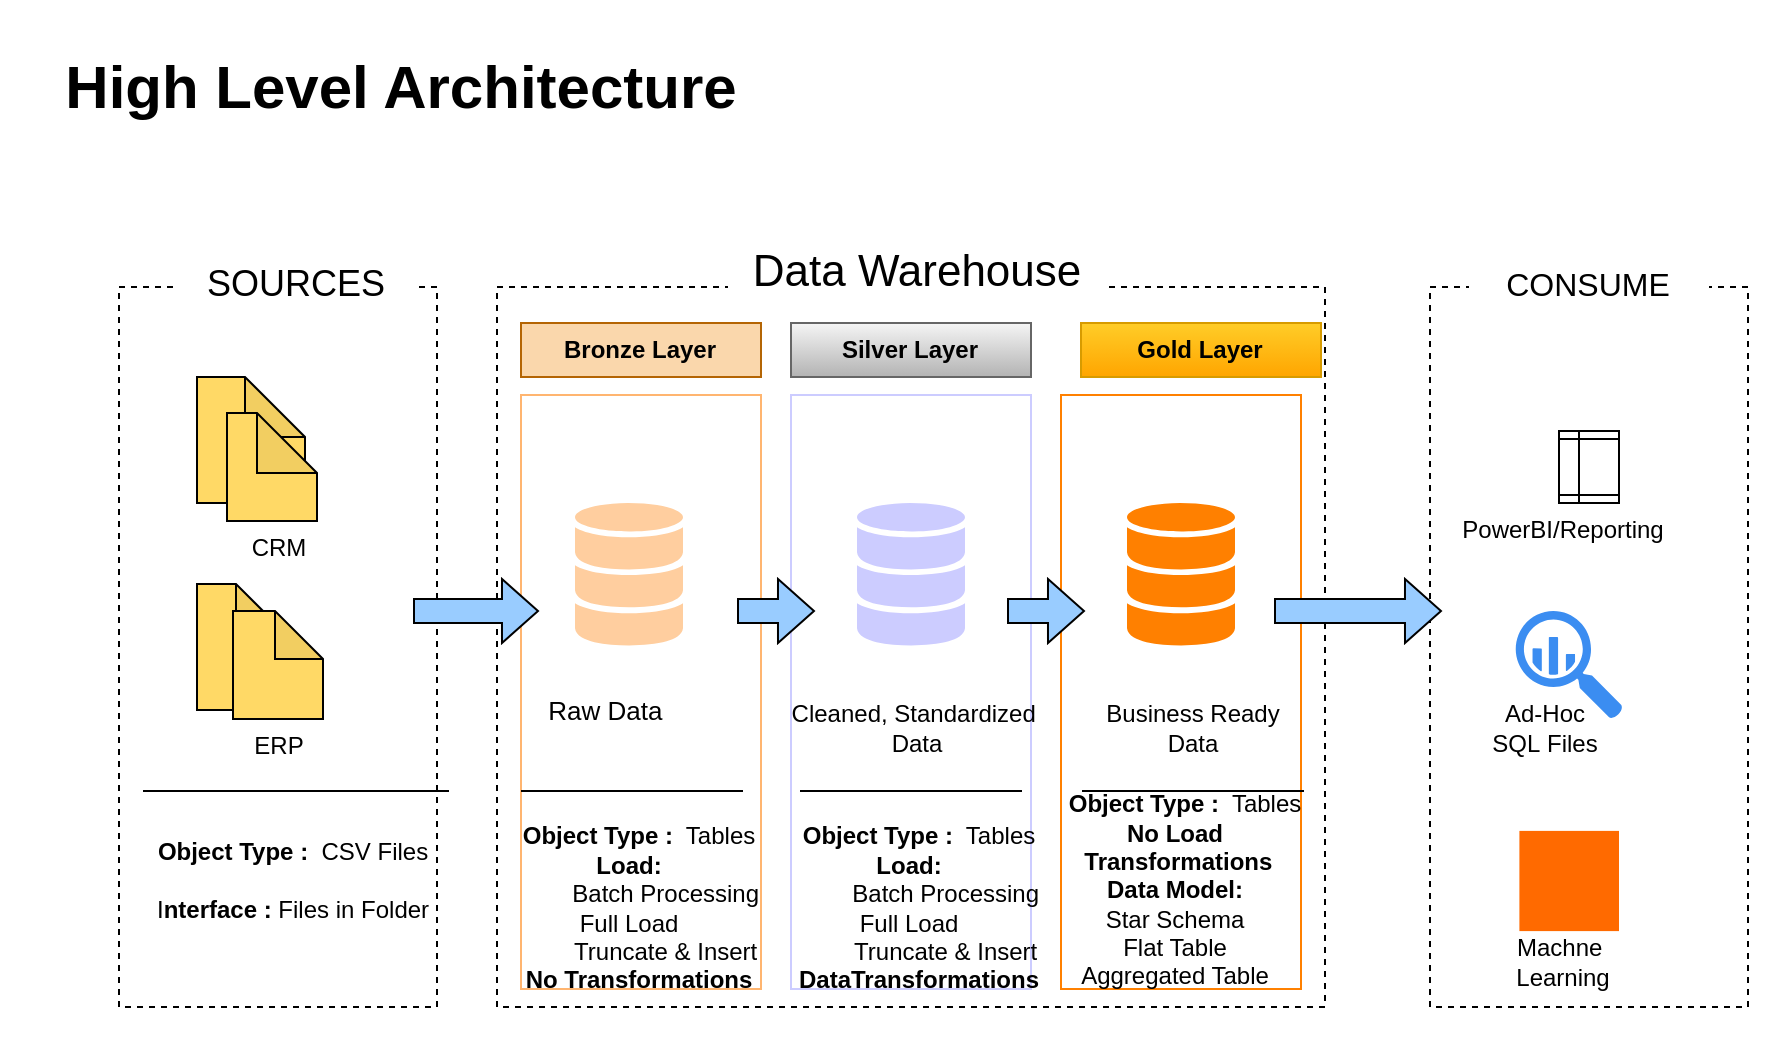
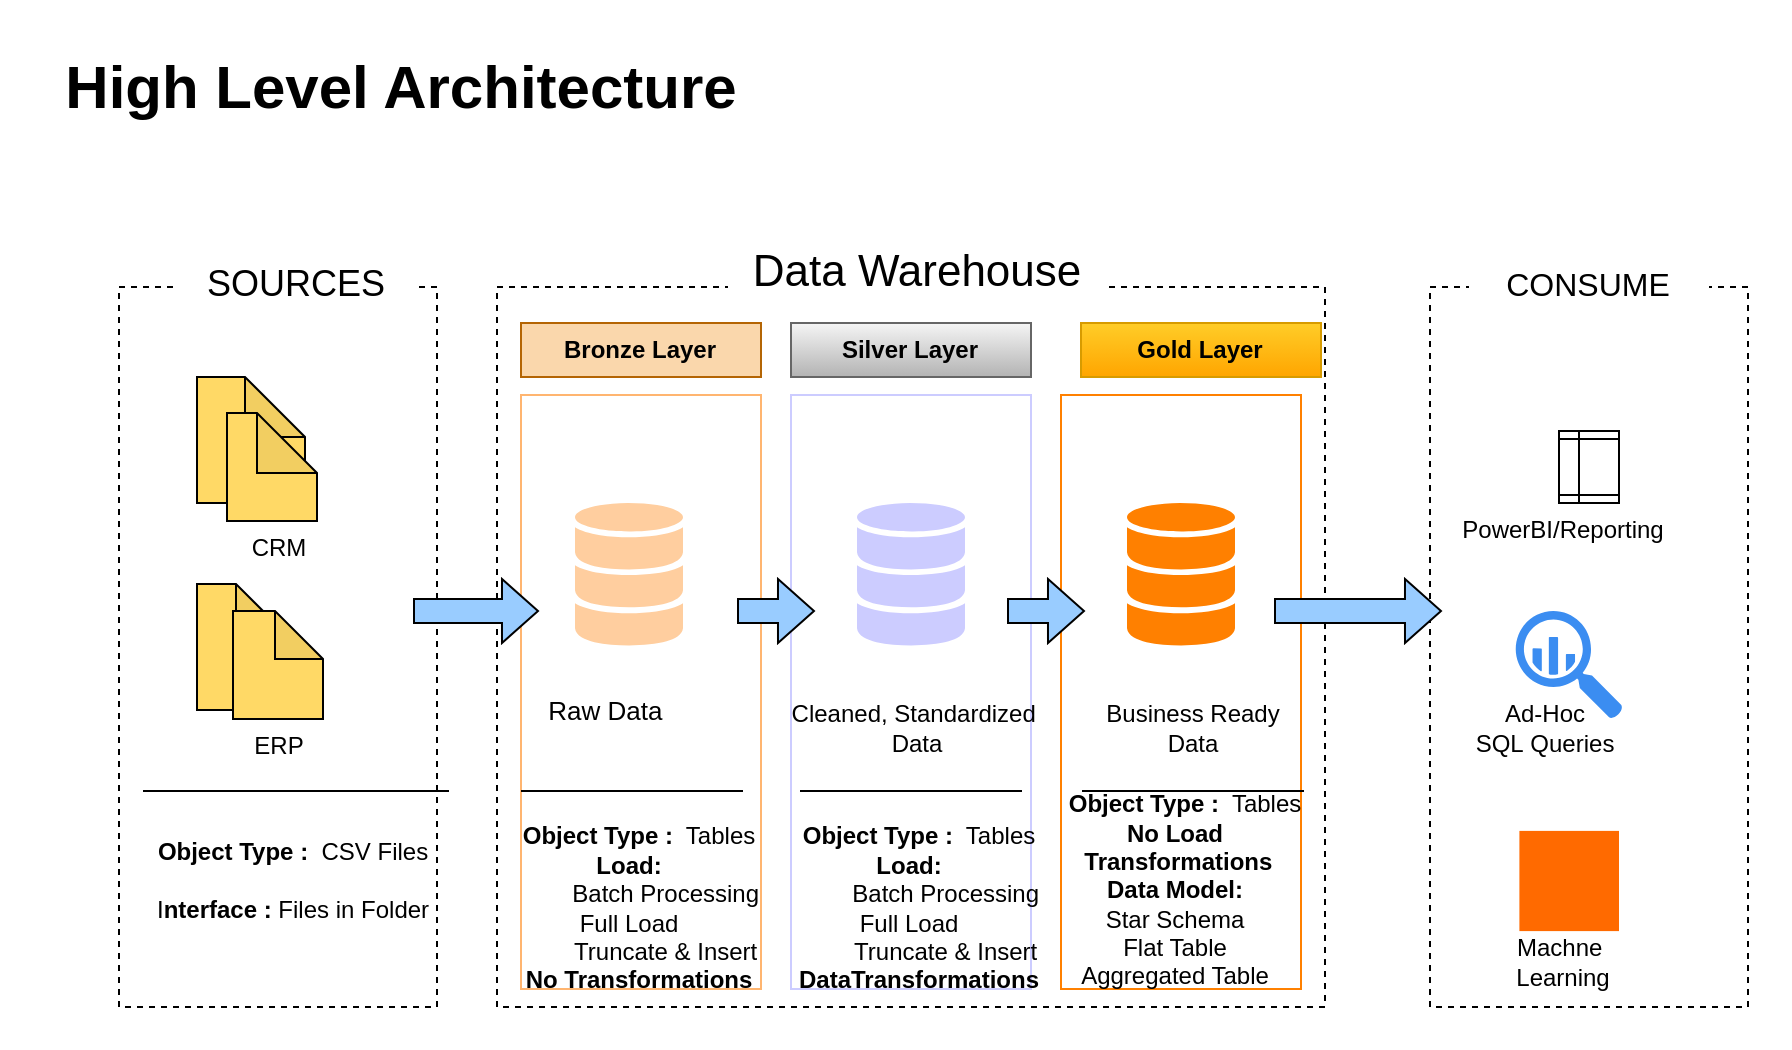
- <mxCell id="56" value="Ad-Hoc&lt;div&gt;SQL&amp;nbsp;&lt;span style=&quot;background-color: transparent; color: light-dark(rgb(0, 0, 0), rgb(255, 255, 255));&quot;&gt;Files&lt;/span&gt;&lt;/div&gt;" style="text;html=1;align=center;verticalAlign=middle;resizable=0;points=[];autosize=1;strokeColor=none;fillColor=none;" parent="1" vertex="1"><mxGeometry x="726.9" y="341" width="90" height="45" as="geometry" /></mxCell>
+ <mxCell id="56" value="Ad-Hoc&lt;div&gt;SQL&amp;nbsp;&lt;span style=&quot;background-color: transparent; color: light-dark(rgb(0, 0, 0), rgb(255, 255, 255));&quot;&gt;Queries&lt;/span&gt;&lt;/div&gt;" style="text;html=1;align=center;verticalAlign=middle;resizable=0;points=[];autosize=1;strokeColor=none;fillColor=none;" parent="1" vertex="1"><mxGeometry x="726.9" y="341" width="90" height="45" as="geometry" /></mxCell>
